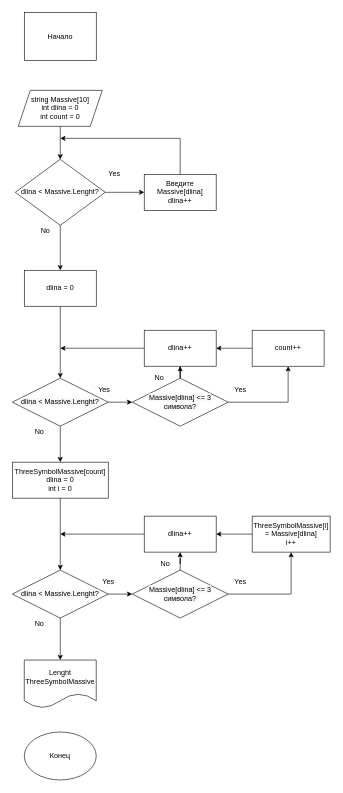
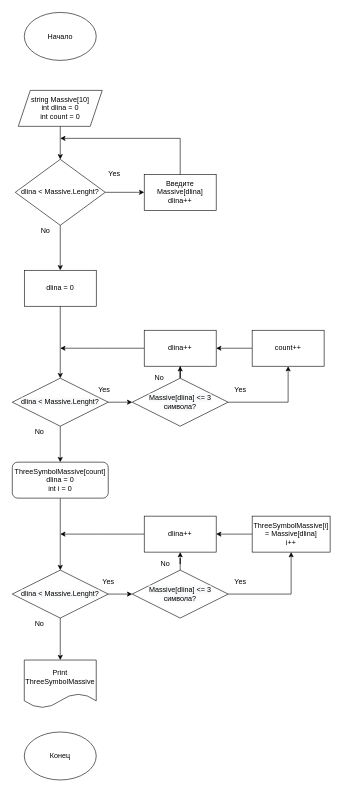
- <mxCell id="2" value="Начало" style="whiteSpace=wrap;html=1;rounded=0;" vertex="1" parent="1"><mxGeometry x="40" y="20" width="120" height="80" as="geometry" /></mxCell>
+ <mxCell id="2" value="Начало" style="ellipse;whiteSpace=wrap;html=1;" vertex="1" parent="1"><mxGeometry x="40" y="20" width="120" height="80" as="geometry" /></mxCell>
- <mxCell id="31" value="ThreeSymbolMassive[count]&lt;br&gt;dlina = 0&lt;br&gt;int i = 0" style="rounded=0;whiteSpace=wrap;html=1;" vertex="1" parent="1"><mxGeometry x="20" y="770" width="160" height="60" as="geometry" /></mxCell>
+ <mxCell id="31" value="ThreeSymbolMassive[count]&lt;br&gt;dlina = 0&lt;br&gt;int i = 0" style="whiteSpace=wrap;html=1;rounded=1;" vertex="1" parent="1"><mxGeometry x="20" y="770" width="160" height="60" as="geometry" /></mxCell>
- <mxCell id="6" value="Lenght ThreeSymbolMassive" style="shape=document;whiteSpace=wrap;html=1;boundedLbl=1;" vertex="1" parent="1"><mxGeometry x="40" y="1100" width="120" height="80" as="geometry" /></mxCell>
+ <mxCell id="6" value="Print ThreeSymbolMassive" style="shape=document;whiteSpace=wrap;html=1;boundedLbl=1;" vertex="1" parent="1"><mxGeometry x="40" y="1100" width="120" height="80" as="geometry" /></mxCell>
